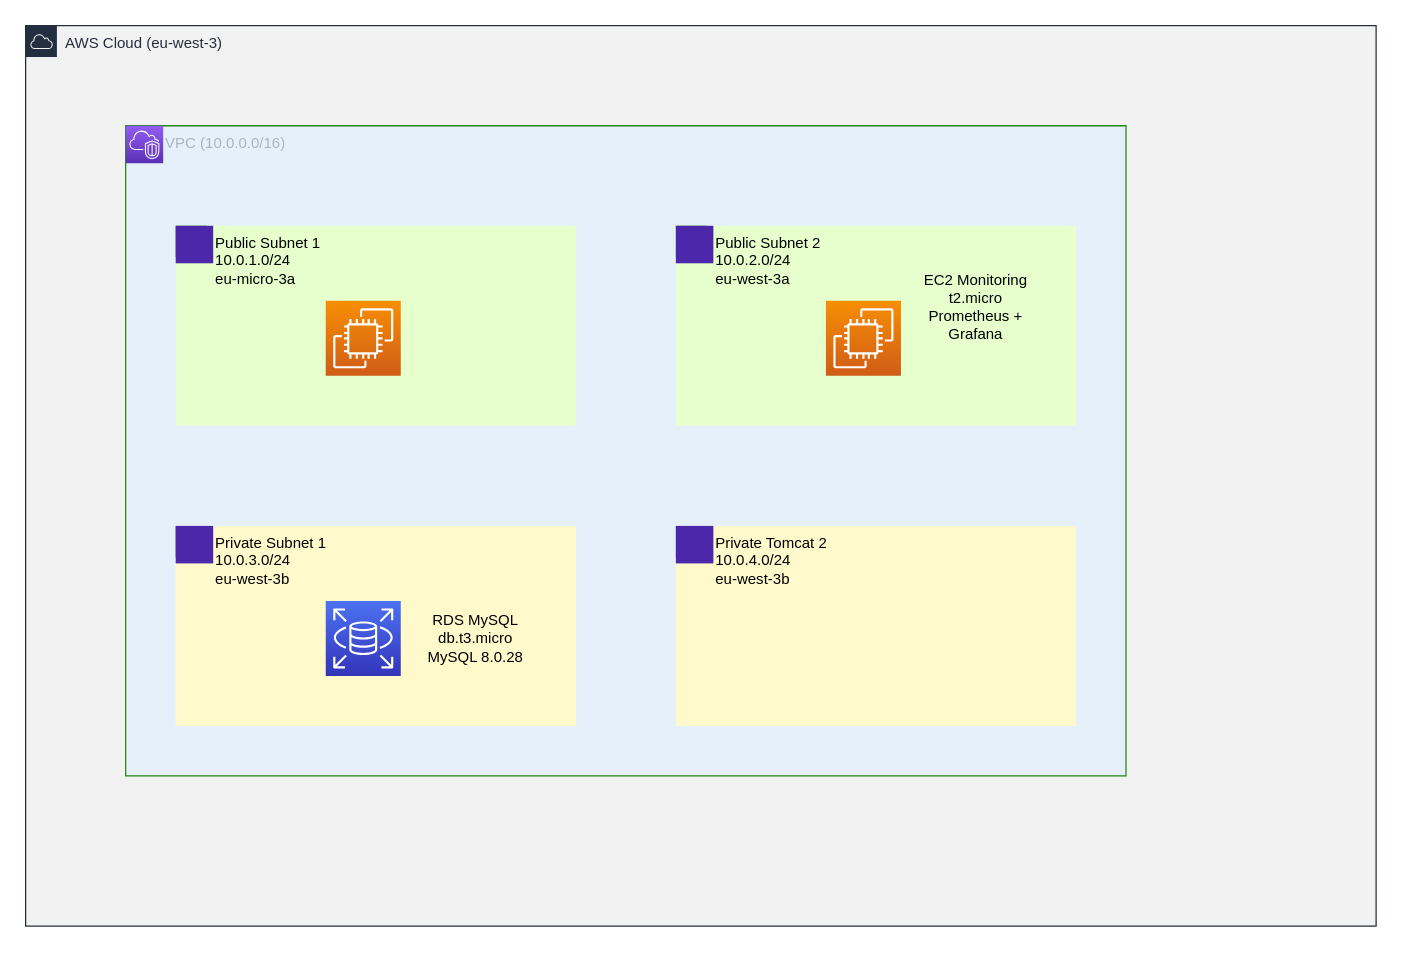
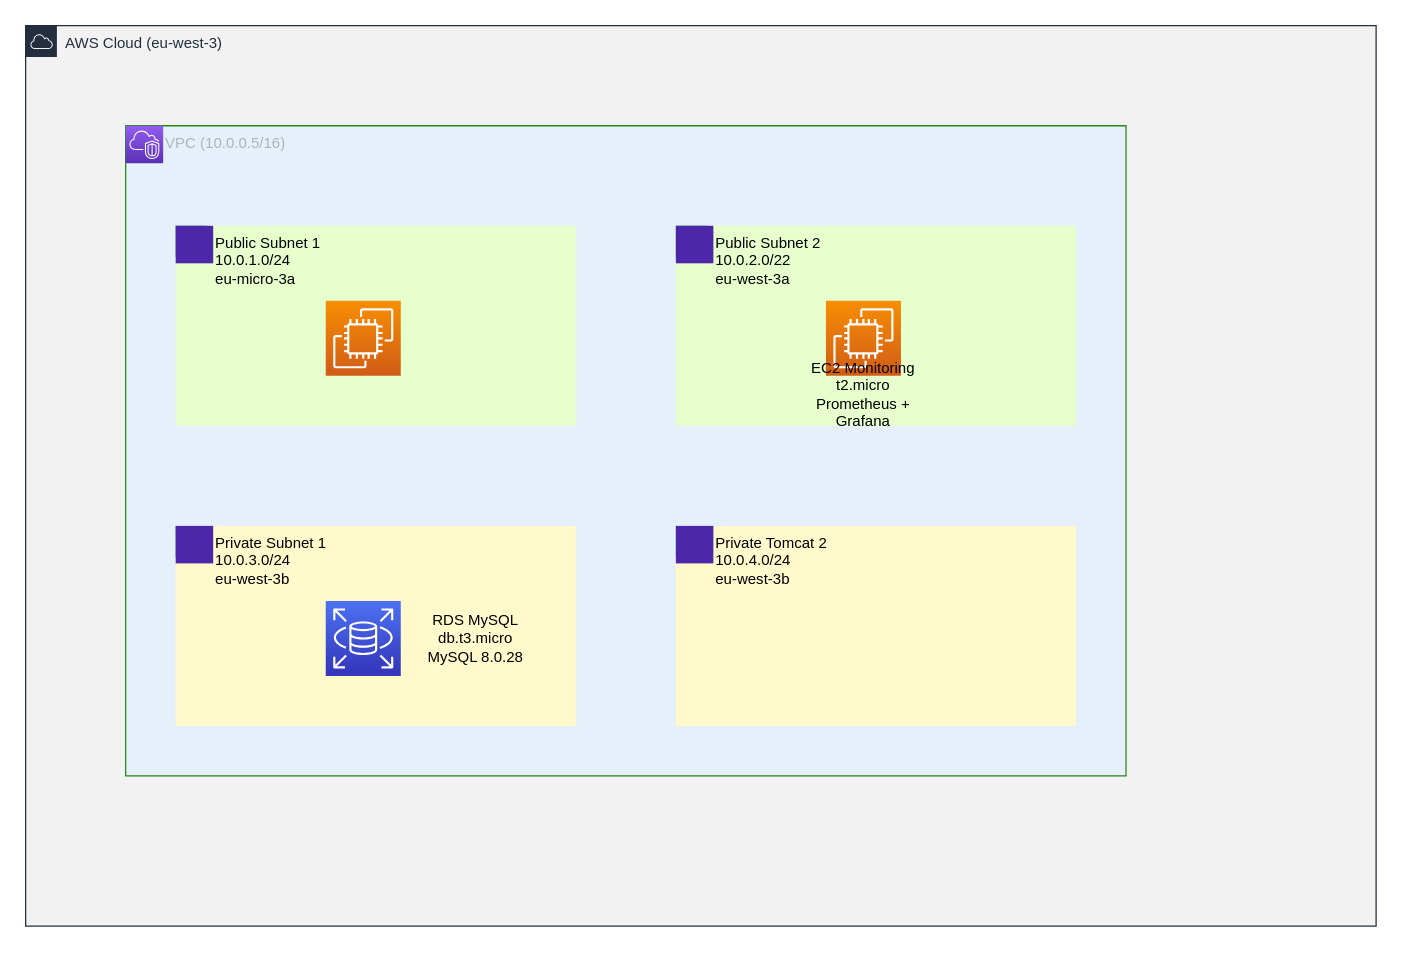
- <mxCell id="3" value="VPC (10.0.0.0/16)" style="points=[[0,0],[0.25,0],[0.5,0],[0.75,0],[1,0],[1,0.25],[1,0.5],[1,0.75],[1,1],[0.75,1],[0.5,1],[0.25,1],[0,1],[0,0.75],[0,0.5],[0,0.25]];outlineConnect=0;gradientColor=none;html=1;whiteSpace=wrap;fontSize=12;fontStyle=0;container=1;pointerEvents=0;collapsible=0;recursiveResize=0;shape=mxgraph.aws4.group;grIcon=mxgraph.aws4.group_vpc;strokeColor=#248814;fillColor=#E6F0FA;verticalAlign=top;align=left;spacingLeft=30;fontColor=#AAB7B8;dashed=0;" vertex="1" parent="2"><mxGeometry x="80" y="80" width="800" height="520" as="geometry" /></mxCell>
+ <mxCell id="3" value="VPC (10.0.0.5/16)" style="points=[[0,0],[0.25,0],[0.5,0],[0.75,0],[1,0],[1,0.25],[1,0.5],[1,0.75],[1,1],[0.75,1],[0.5,1],[0.25,1],[0,1],[0,0.75],[0,0.5],[0,0.25]];outlineConnect=0;gradientColor=none;html=1;whiteSpace=wrap;fontSize=12;fontStyle=0;container=1;pointerEvents=0;collapsible=0;recursiveResize=0;shape=mxgraph.aws4.group;grIcon=mxgraph.aws4.group_vpc;strokeColor=#248814;fillColor=#E6F0FA;verticalAlign=top;align=left;spacingLeft=30;fontColor=#AAB7B8;dashed=0;" vertex="1" parent="2"><mxGeometry x="80" y="80" width="800" height="520" as="geometry" /></mxCell>
- <mxCell id="8" value="Public Subnet 2&#10;10.0.2.0/24&#10;eu-west-3a" style="points=[[0,0],[0.25,0],[0.5,0],[0.75,0],[1,0],[1,0.25],[1,0.5],[1,0.75],[1,1],[0.75,1],[0.5,1],[0.25,1],[0,1],[0,0.75],[0,0.5],[0,0.25]];outlineConnect=0;gradientColor=none;html=1;whiteSpace=wrap;fontSize=12;fontStyle=0;container=1;pointerEvents=0;collapsible=0;recursiveResize=0;shape=mxgraph.aws4.group;grIcon=mxgraph.aws4.group_security_group;grStroke=0;strokeColor=#248814;fillColor=#E6FFCC;verticalAlign=top;align=left;spacingLeft=30;fontColor=#000000;dashed=0;" vertex="1" parent="3"><mxGeometry x="440" y="80" width="320" height="160" as="geometry" /></mxCell>
+ <mxCell id="8" value="Public Subnet 2&#10;10.0.2.0/22&#10;eu-west-3a" style="points=[[0,0],[0.25,0],[0.5,0],[0.75,0],[1,0],[1,0.25],[1,0.5],[1,0.75],[1,1],[0.75,1],[0.5,1],[0.25,1],[0,1],[0,0.75],[0,0.5],[0,0.25]];outlineConnect=0;gradientColor=none;html=1;whiteSpace=wrap;fontSize=12;fontStyle=0;container=1;pointerEvents=0;collapsible=0;recursiveResize=0;shape=mxgraph.aws4.group;grIcon=mxgraph.aws4.group_security_group;grStroke=0;strokeColor=#248814;fillColor=#E6FFCC;verticalAlign=top;align=left;spacingLeft=30;fontColor=#000000;dashed=0;" vertex="1" parent="3"><mxGeometry x="440" y="80" width="320" height="160" as="geometry" /></mxCell>
- <mxCell id="11" value="EC2 Monitoring&#10;t2.micro&#10;Prometheus + Grafana" style="text;html=1;strokeColor=none;fillColor=none;align=center;verticalAlign=middle;whiteSpace=wrap;rounded=0;" vertex="1" parent="8"><mxGeometry x="190" y="50" width="100" height="30" as="geometry" /></mxCell>
+ <mxCell id="11" value="EC2 Monitoring&#10;t2.micro&#10;Prometheus + Grafana" style="text;html=1;strokeColor=none;fillColor=none;align=center;verticalAlign=middle;whiteSpace=wrap;rounded=0;" vertex="1" parent="8"><mxGeometry x="100" y="120" width="100" height="30" as="geometry" /></mxCell>
